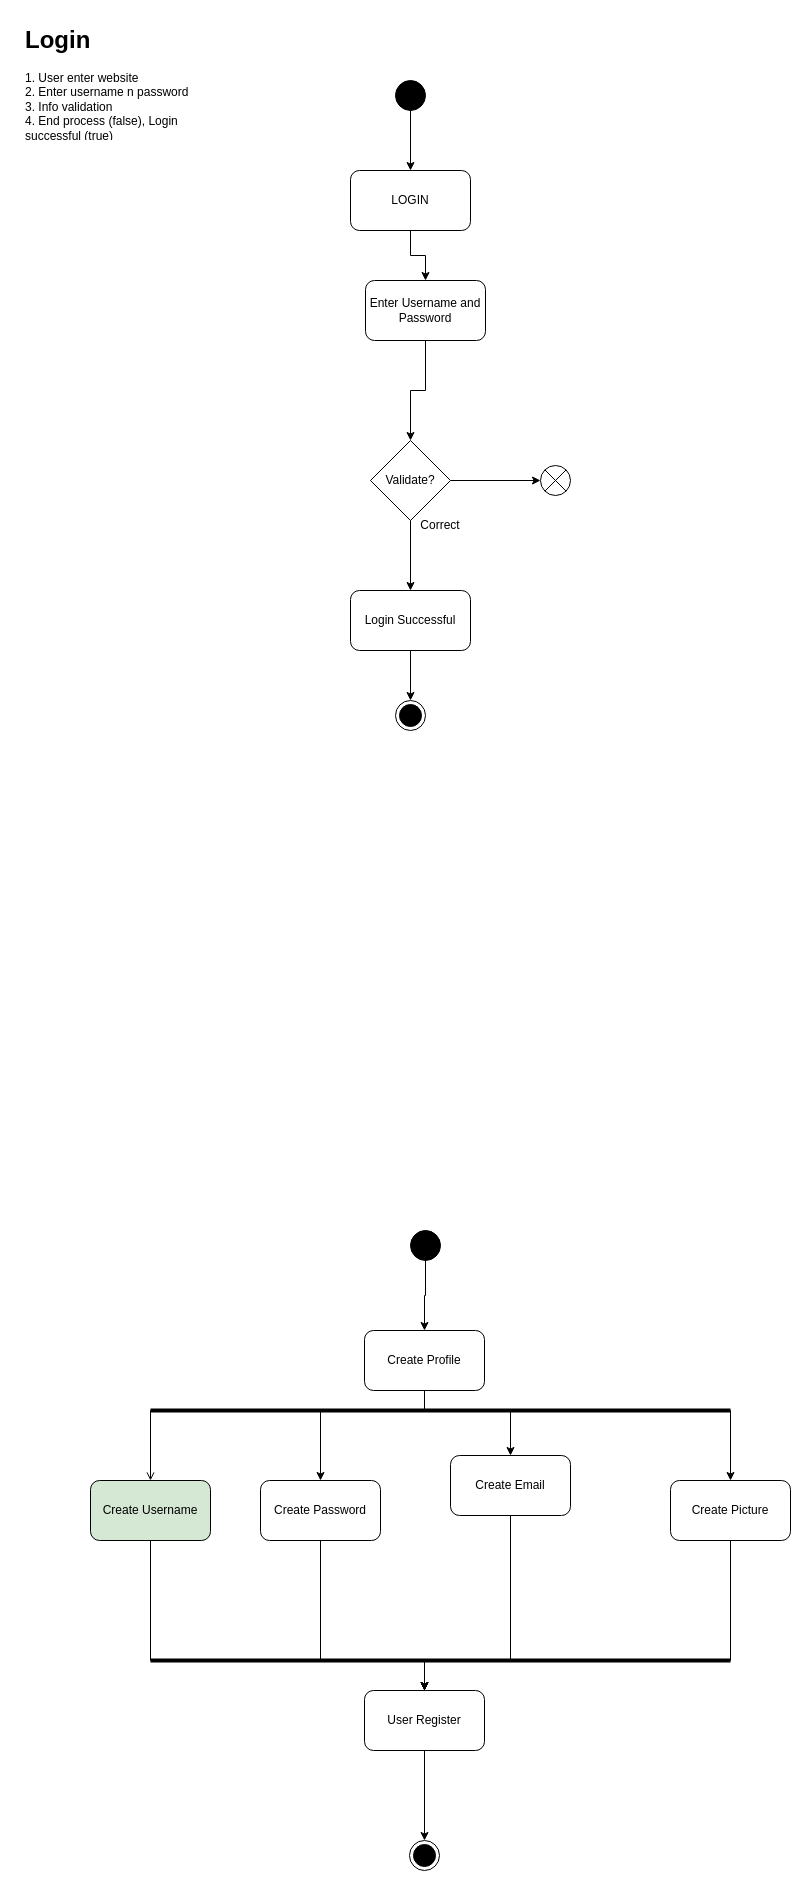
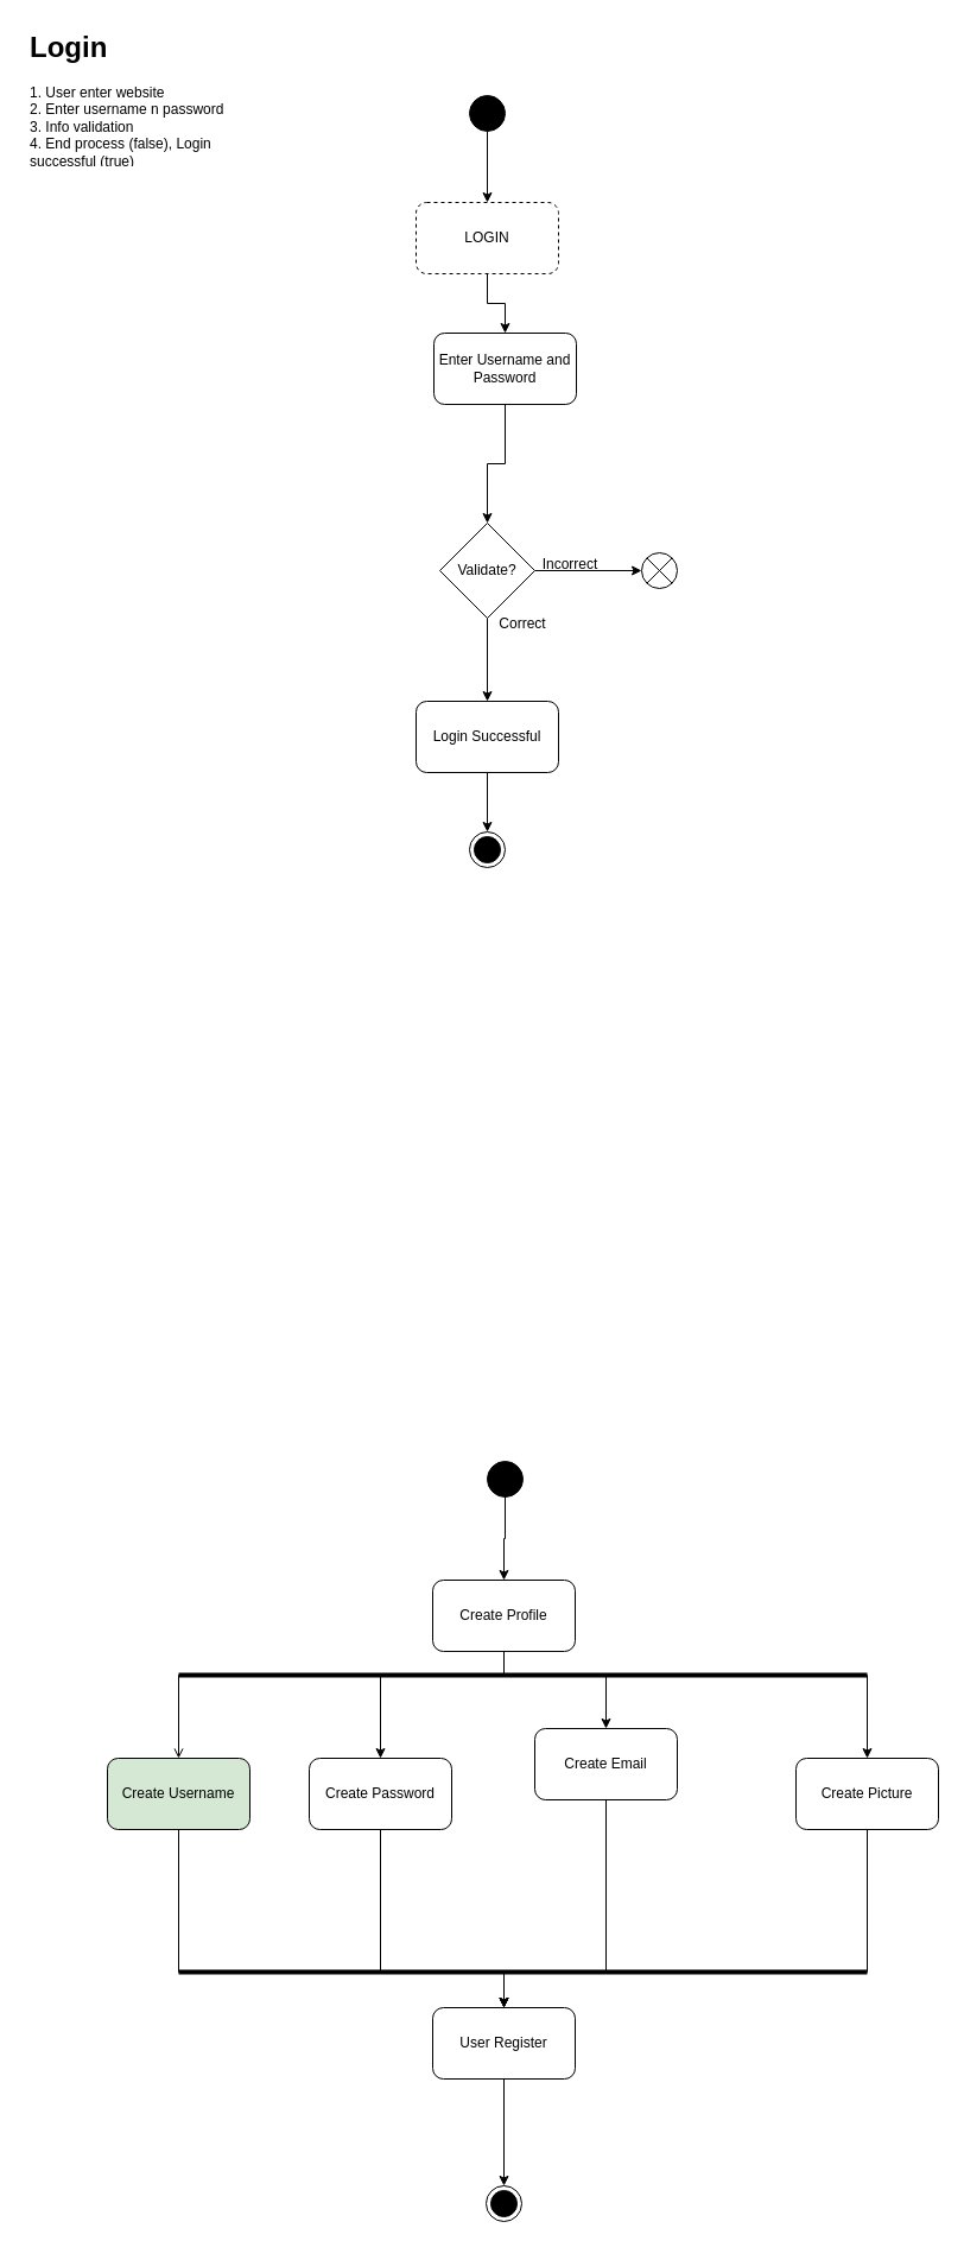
- <mxCell id="8" value="LOGIN" style="rounded=1;whiteSpace=wrap;html=1;" vertex="1" parent="1"><mxGeometry x="350" y="170" width="120" height="60" as="geometry" /></mxCell>
+ <mxCell id="8" value="LOGIN" style="rounded=1;whiteSpace=wrap;html=1;dashed=1;" vertex="1" parent="1"><mxGeometry x="350" y="170" width="120" height="60" as="geometry" /></mxCell>
+ <mxCell id="16" value="Incorrect" style="text;html=1;strokeColor=none;fillColor=none;align=center;verticalAlign=middle;whiteSpace=wrap;rounded=0;" vertex="1" parent="1"><mxGeometry x="450" y="460" width="60" height="30" as="geometry" /></mxCell>
